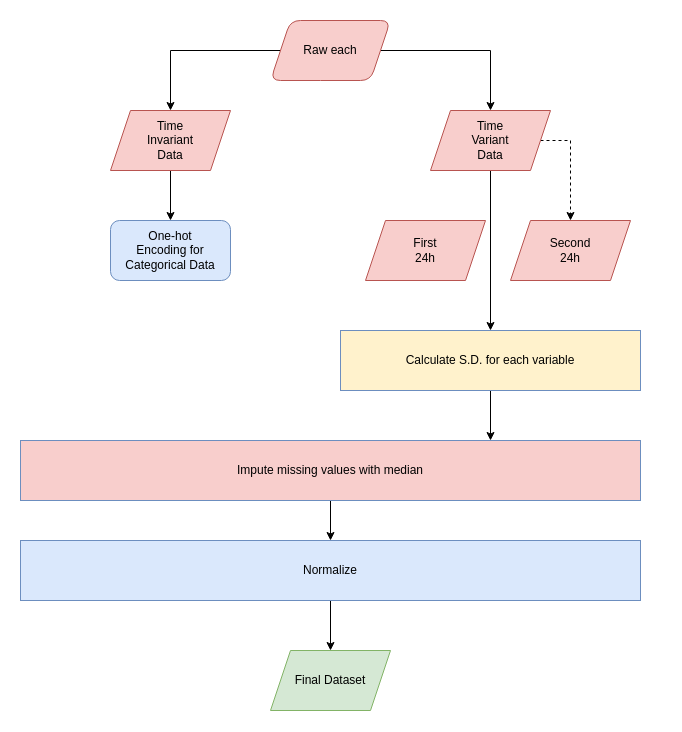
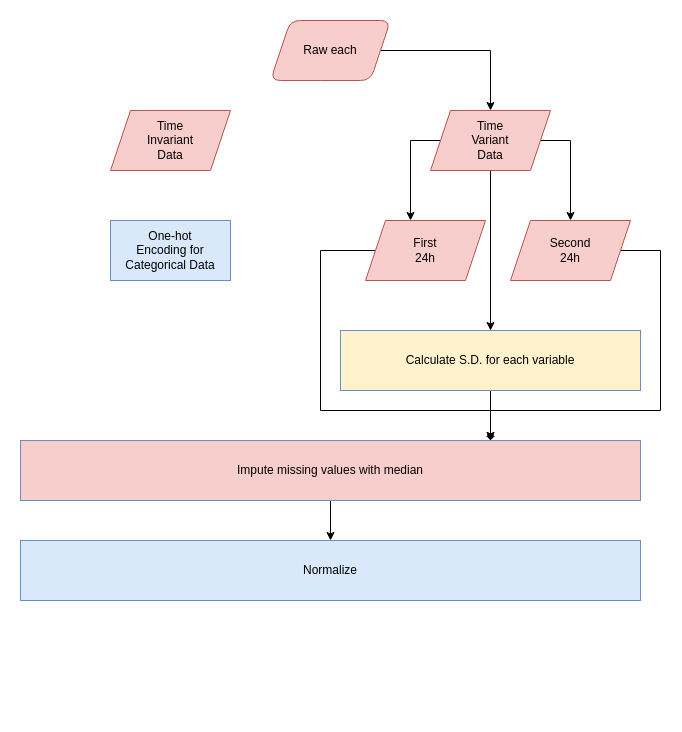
- <mxCell id="2" style="edgeStyle=orthogonalEdgeStyle;rounded=0;orthogonalLoop=1;jettySize=auto;html=1;" parent="1" source="4" target="6" edge="1"><mxGeometry relative="1" as="geometry" /></mxCell>
+ <mxCell id="7" style="edgeStyle=orthogonalEdgeStyle;rounded=0;orthogonalLoop=1;jettySize=auto;html=1;" parent="1" source="10" target="12" edge="1"><mxGeometry relative="1" as="geometry"><Array as="points"><mxPoint x="410" y="140" /></Array></mxGeometry></mxCell>
- <mxCell id="8" style="edgeStyle=orthogonalEdgeStyle;rounded=0;orthogonalLoop=1;jettySize=auto;html=1;dashed=1;" parent="1" source="10" target="14" edge="1"><mxGeometry relative="1" as="geometry"><Array as="points"><mxPoint x="570" y="140" /></Array></mxGeometry></mxCell>
+ <mxCell id="8" style="edgeStyle=orthogonalEdgeStyle;rounded=0;orthogonalLoop=1;jettySize=auto;html=1;" parent="1" source="10" target="14" edge="1"><mxGeometry relative="1" as="geometry"><Array as="points"><mxPoint x="570" y="140" /></Array></mxGeometry></mxCell>
- <mxCell id="5" value="" style="edgeStyle=orthogonalEdgeStyle;rounded=0;orthogonalLoop=1;jettySize=auto;html=1;" parent="1" source="6" target="19" edge="1"><mxGeometry relative="1" as="geometry" /></mxCell>
- <mxCell id="19" value="One-hot&lt;div&gt;Encoding for&lt;/div&gt;&lt;div&gt;Categorical Data&lt;/div&gt;" style="whiteSpace=wrap;html=1;fillColor=#dae8fc;strokeColor=#6c8ebf;rounded=1;" parent="1" vertex="1"><mxGeometry x="110" y="220" width="120" height="60" as="geometry" /></mxCell>
+ <mxCell id="19" value="One-hot&lt;div&gt;Encoding for&lt;/div&gt;&lt;div&gt;Categorical Data&lt;/div&gt;" style="rounded=0;whiteSpace=wrap;html=1;fillColor=#dae8fc;strokeColor=#6c8ebf;" parent="1" vertex="1"><mxGeometry x="110" y="220" width="120" height="60" as="geometry" /></mxCell>
+ <mxCell id="11" style="edgeStyle=orthogonalEdgeStyle;rounded=0;orthogonalLoop=1;jettySize=auto;html=1;" edge="1" parent="1" source="12" target="16"><mxGeometry relative="1" as="geometry"><Array as="points"><mxPoint x="320" y="250" /><mxPoint x="320" y="410" /><mxPoint x="490" y="410" /></Array></mxGeometry></mxCell>
+ <mxCell id="13" style="edgeStyle=orthogonalEdgeStyle;rounded=0;orthogonalLoop=1;jettySize=auto;html=1;" edge="1" parent="1" source="14" target="16"><mxGeometry relative="1" as="geometry"><Array as="points"><mxPoint x="660" y="250" /><mxPoint x="660" y="410" /><mxPoint x="490" y="410" /></Array></mxGeometry></mxCell>
- <mxCell id="20" style="edgeStyle=orthogonalEdgeStyle;rounded=0;orthogonalLoop=1;jettySize=auto;html=1;" edge="1" parent="1" source="21" target="16"><mxGeometry relative="1" as="geometry"><Array as="points"><mxPoint x="490" y="440" /><mxPoint x="490" y="440" /></Array></mxGeometry></mxCell>
+ <mxCell id="20" style="edgeStyle=orthogonalEdgeStyle;rounded=0;orthogonalLoop=1;jettySize=auto;html=1;endArrow=diamond;" edge="1" parent="1" source="21" target="16"><mxGeometry relative="1" as="geometry"><Array as="points"><mxPoint x="490" y="440" /><mxPoint x="490" y="440" /></Array></mxGeometry></mxCell>
- <mxCell id="17" value="" style="edgeStyle=orthogonalEdgeStyle;rounded=0;orthogonalLoop=1;jettySize=auto;html=1;" edge="1" parent="1" source="18" target="22"><mxGeometry relative="1" as="geometry" /></mxCell>
- <mxCell id="22" value="Final Dataset" style="shape=parallelogram;perimeter=parallelogramPerimeter;whiteSpace=wrap;html=1;fixedSize=1;fillColor=#d5e8d4;strokeColor=#82b366;" parent="1" vertex="1"><mxGeometry x="270" y="650" width="120" height="60" as="geometry" /></mxCell>
